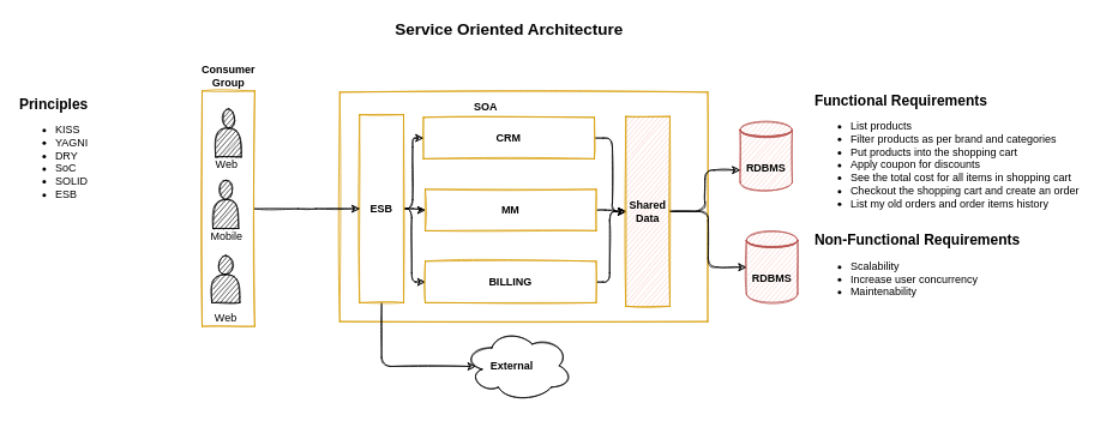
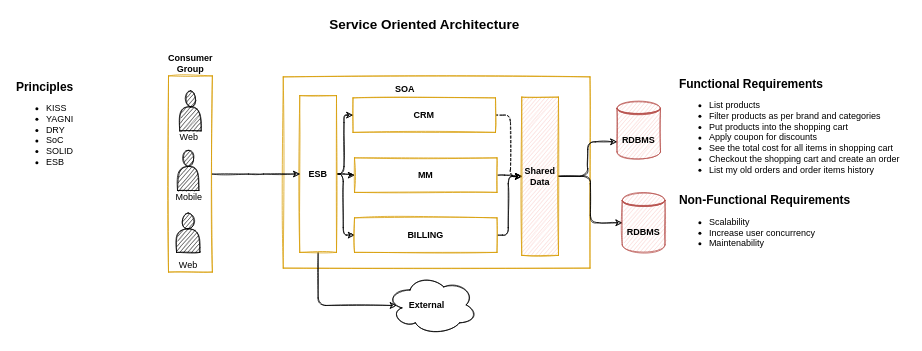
- <mxCell id="13" style="edgeStyle=orthogonalEdgeStyle;rounded=1;sketch=1;orthogonalLoop=1;jettySize=auto;html=1;fontSize=12;fontColor=#000000;" edge="1" parent="1" source="14" target="21"><mxGeometry relative="1" as="geometry"><Array as="points"><mxPoint x="680" y="153" /><mxPoint x="680" y="235" /></Array></mxGeometry></mxCell>
+ <mxCell id="13" style="edgeStyle=orthogonalEdgeStyle;rounded=1;sketch=1;orthogonalLoop=1;jettySize=auto;html=1;fontSize=12;fontColor=#000000;dashed=1;" edge="1" parent="1" source="14" target="21"><mxGeometry relative="1" as="geometry"><Array as="points"><mxPoint x="680" y="153" /><mxPoint x="680" y="235" /></Array></mxGeometry></mxCell>
